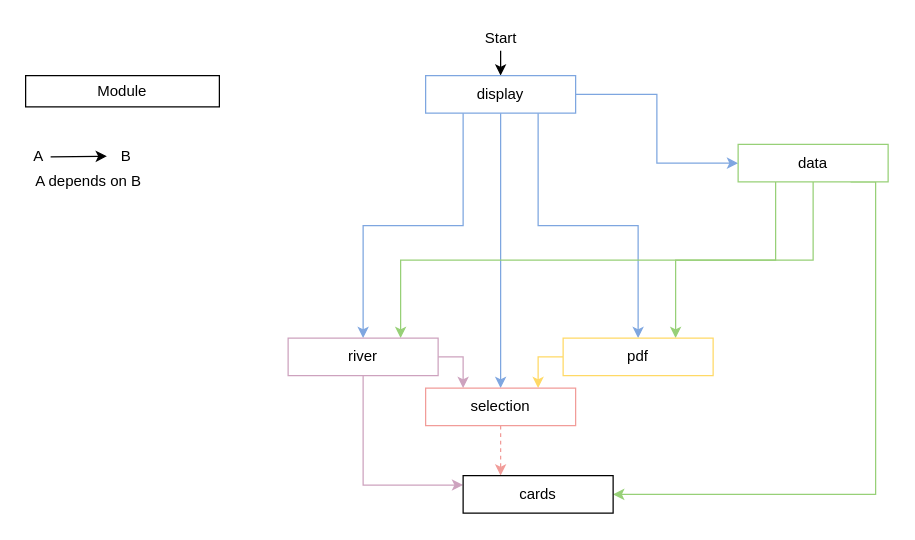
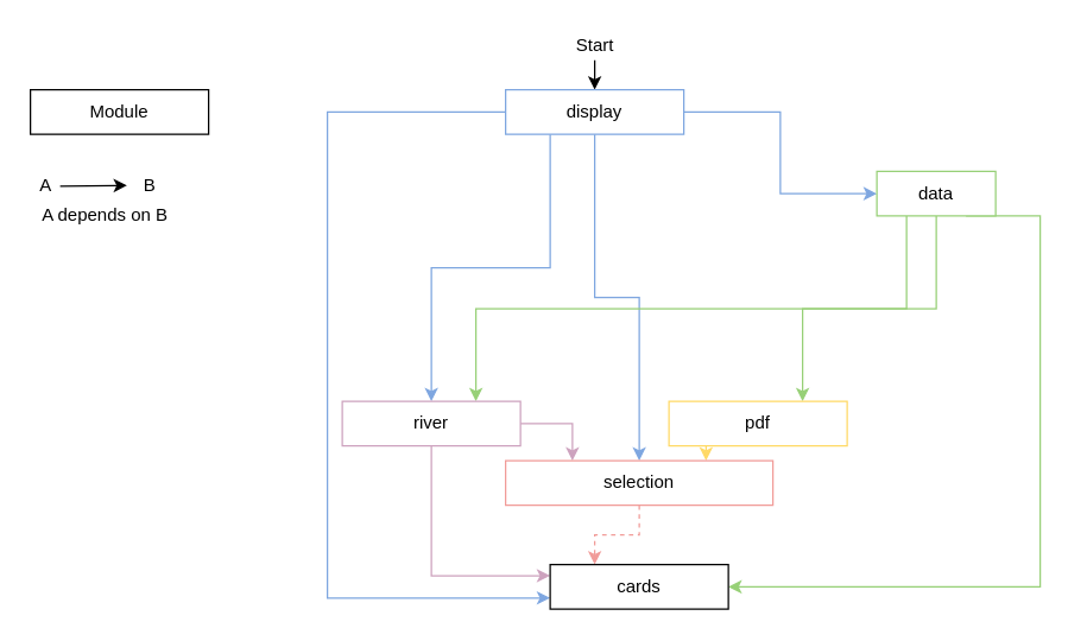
- <mxCell id="21" value="Module" style="rounded=0;whiteSpace=wrap;html=1;" parent="1" vertex="1"><mxGeometry x="20" y="60" width="155" height="25" as="geometry" /></mxCell>
+ <mxCell id="21" value="Module" style="rounded=0;whiteSpace=wrap;html=1;" parent="1" vertex="1"><mxGeometry x="20" y="60" width="120" height="30" as="geometry" /></mxCell>
- <mxCell id="12" value="data" style="rounded=0;whiteSpace=wrap;html=1;strokeColor=#97D077;" parent="1" vertex="1"><mxGeometry x="590" y="115" width="120" height="30" as="geometry" /></mxCell>
+ <mxCell id="12" value="data" style="rounded=0;whiteSpace=wrap;html=1;strokeColor=#97D077;" parent="1" vertex="1"><mxGeometry x="590" y="115" width="80" height="30" as="geometry" /></mxCell>
- <mxCell id="4" style="edgeStyle=orthogonalEdgeStyle;rounded=0;orthogonalLoop=1;jettySize=auto;html=1;exitX=0.75;exitY=1;exitDx=0;exitDy=0;strokeColor=#7EA6E0;" parent="1" source="8" target="17" edge="1"><mxGeometry relative="1" as="geometry" /></mxCell>
+ <mxCell id="6" style="edgeStyle=orthogonalEdgeStyle;rounded=0;orthogonalLoop=1;jettySize=auto;html=1;exitX=0;exitY=0.5;exitDx=0;exitDy=0;entryX=0;entryY=0.75;entryDx=0;entryDy=0;strokeColor=#7EA6E0;" parent="1" source="8" target="20" edge="1"><mxGeometry relative="1" as="geometry"><Array as="points"><mxPoint x="220" y="75" /><mxPoint x="220" y="403" /></Array></mxGeometry></mxCell>
- <mxCell id="19" value="selection" style="rounded=0;whiteSpace=wrap;html=1;strokeColor=#F19C99;" parent="1" vertex="1"><mxGeometry x="340" y="310" width="120" height="30" as="geometry" /></mxCell>
+ <mxCell id="19" value="selection" style="rounded=0;whiteSpace=wrap;html=1;strokeColor=#F19C99;" parent="1" vertex="1"><mxGeometry x="340" y="310" width="180" height="30" as="geometry" /></mxCell>
